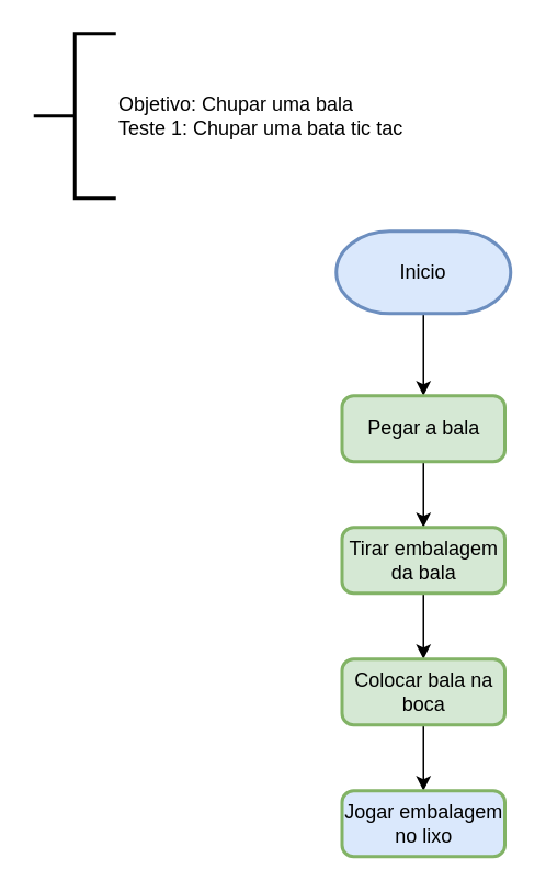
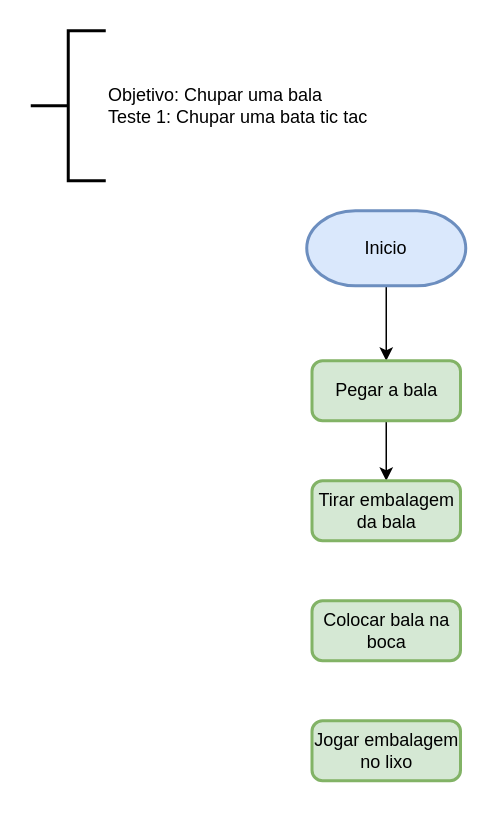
- <mxCell id="7" value="" style="edgeStyle=orthogonalEdgeStyle;rounded=0;orthogonalLoop=1;jettySize=auto;html=1;" parent="1" source="8" target="10" edge="1"><mxGeometry relative="1" as="geometry" /></mxCell>
- <mxCell id="9" value="" style="edgeStyle=orthogonalEdgeStyle;rounded=0;orthogonalLoop=1;jettySize=auto;html=1;" parent="1" source="10" target="11" edge="1"><mxGeometry relative="1" as="geometry" /></mxCell>
- <mxCell id="11" value="Jogar embalagem no lixo" style="rounded=1;whiteSpace=wrap;html=1;absoluteArcSize=1;arcSize=14;strokeWidth=2;fillColor=#dae8fc;strokeColor=#82b366;" parent="1" vertex="1"><mxGeometry x="207.5" y="480" width="99" height="40" as="geometry" /></mxCell>
+ <mxCell id="11" value="Jogar embalagem no lixo" style="rounded=1;whiteSpace=wrap;html=1;absoluteArcSize=1;arcSize=14;strokeWidth=2;fillColor=#d5e8d4;strokeColor=#82b366;" parent="1" vertex="1"><mxGeometry x="207.5" y="480" width="99" height="40" as="geometry" /></mxCell>
